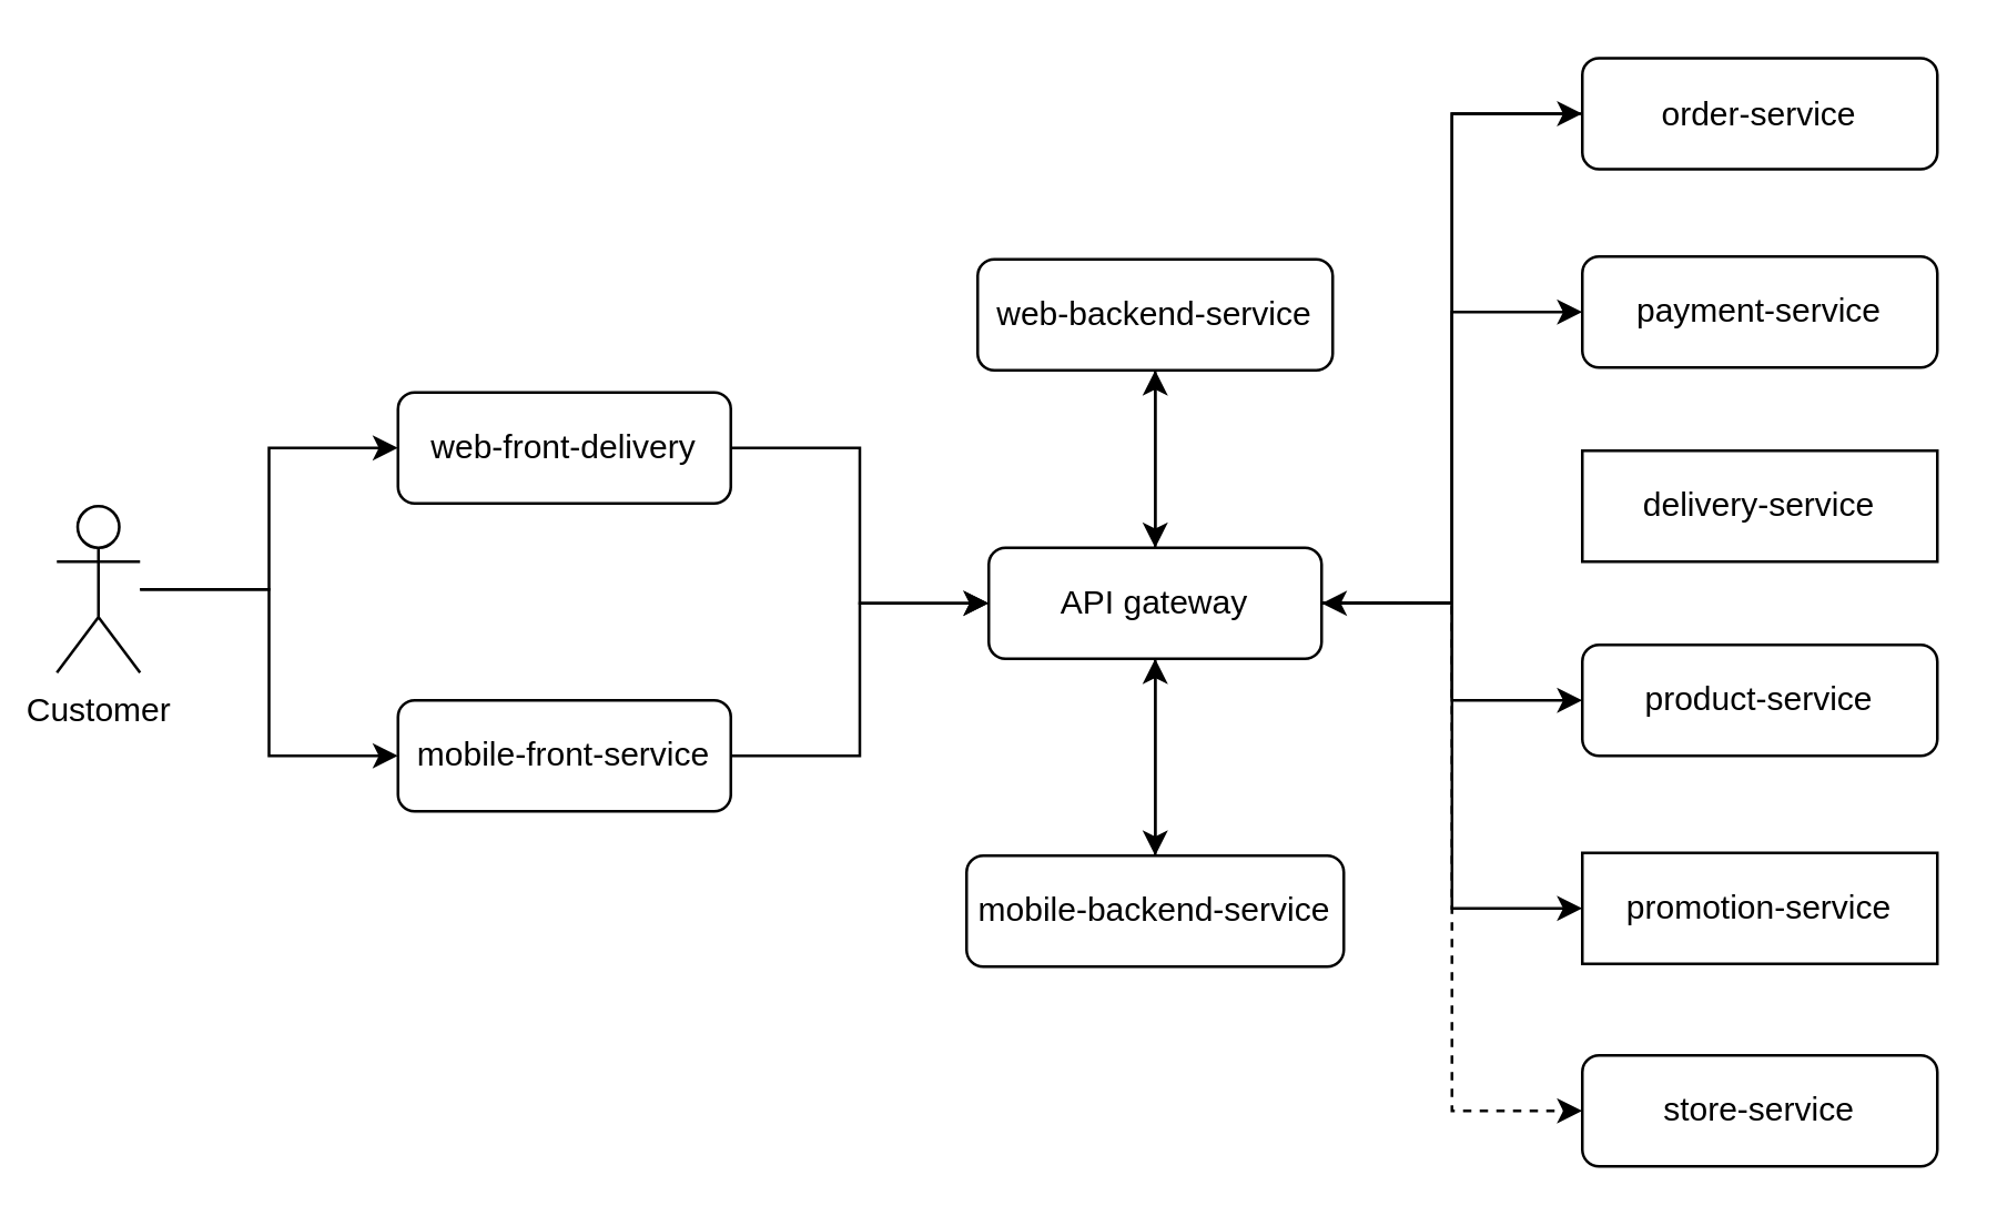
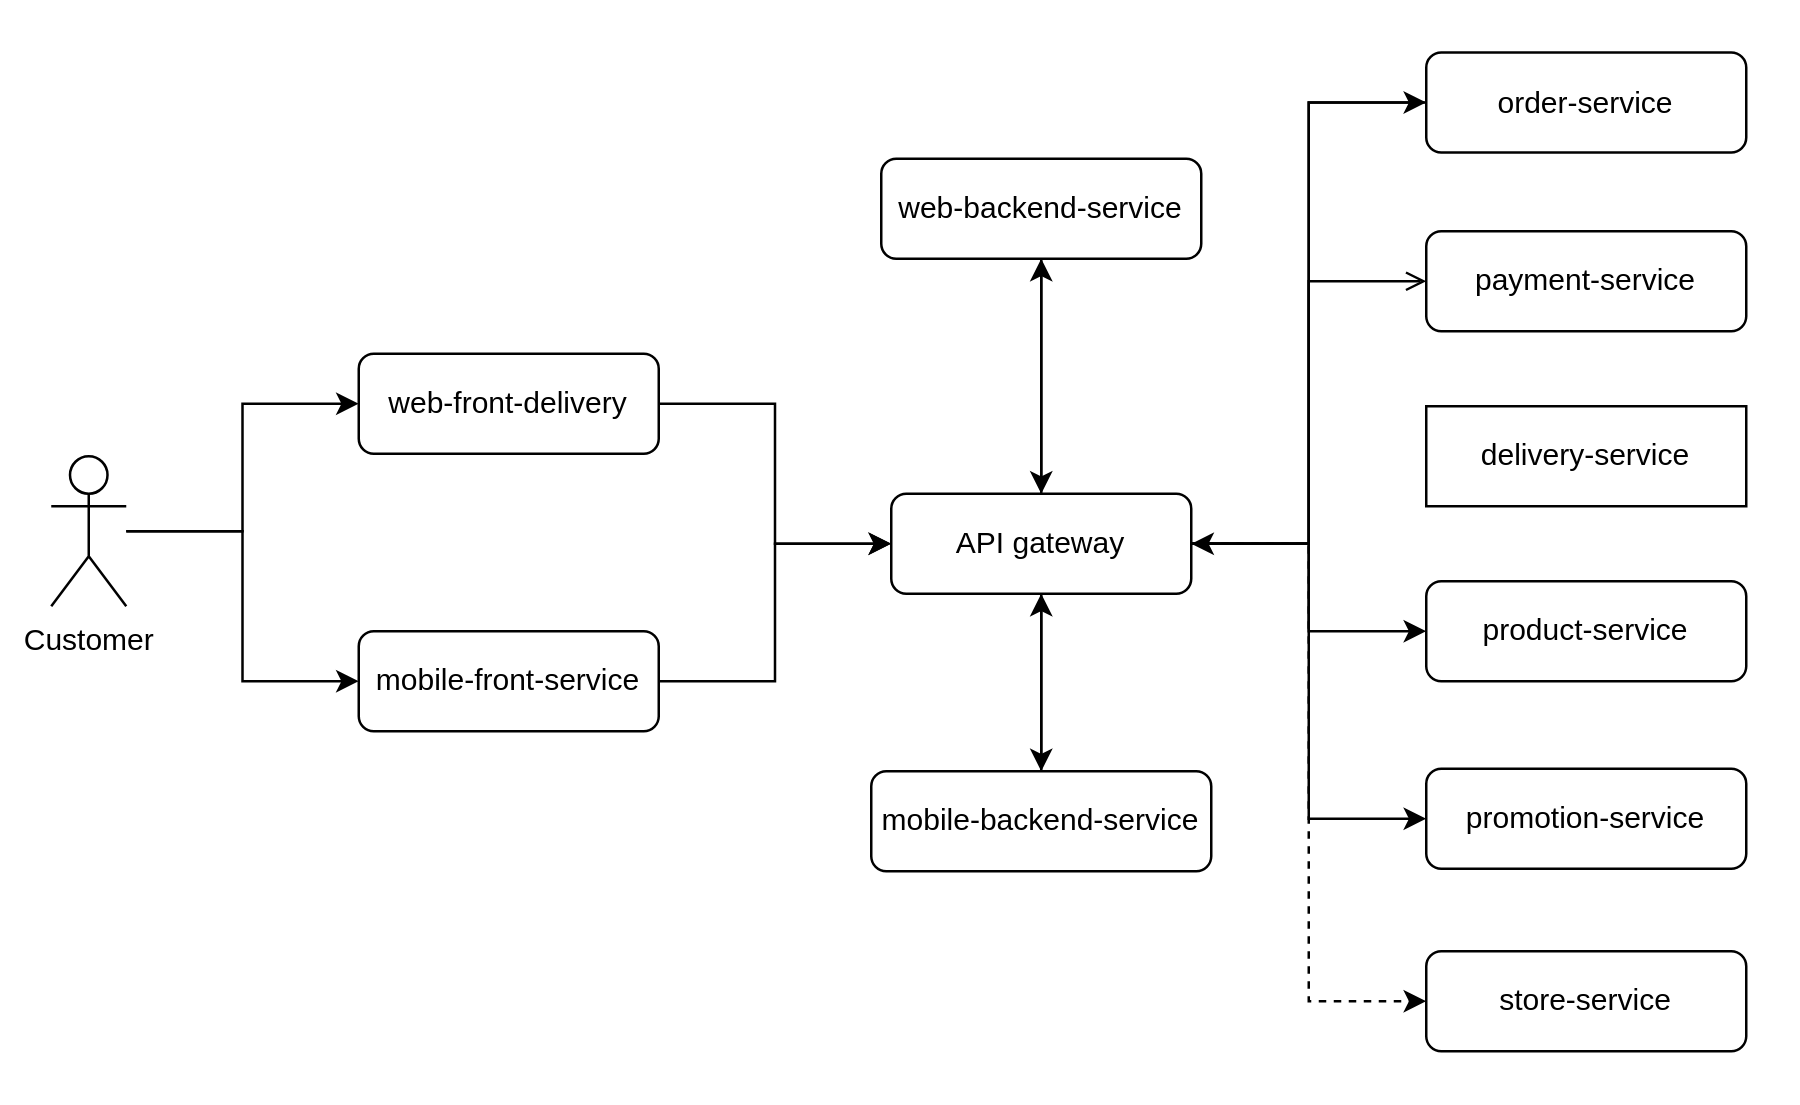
- <mxCell id="14" style="edgeStyle=orthogonalEdgeStyle;rounded=0;orthogonalLoop=1;jettySize=auto;html=1;entryX=0;entryY=0.5;entryDx=0;entryDy=0;" edge="1" parent="1" source="20" target="23"><mxGeometry relative="1" as="geometry" /></mxCell>
+ <mxCell id="14" style="edgeStyle=orthogonalEdgeStyle;rounded=0;orthogonalLoop=1;jettySize=auto;html=1;entryX=0;entryY=0.5;entryDx=0;entryDy=0;endArrow=open;" edge="1" parent="1" source="20" target="23"><mxGeometry relative="1" as="geometry" /></mxCell>
- <mxCell id="8" value="web-backend-service" style="rounded=1;whiteSpace=wrap;html=1;" vertex="1" parent="1"><mxGeometry x="352" y="93" width="128" height="40" as="geometry" /></mxCell>
+ <mxCell id="8" value="web-backend-service" style="rounded=1;whiteSpace=wrap;html=1;" vertex="1" parent="1"><mxGeometry x="352" y="63" width="128" height="40" as="geometry" /></mxCell>
- <mxCell id="26" value="promotion-service" style="whiteSpace=wrap;html=1;rounded=0;" vertex="1" parent="1"><mxGeometry x="570" y="307" width="128" height="40" as="geometry" /></mxCell>
+ <mxCell id="26" value="promotion-service" style="rounded=1;whiteSpace=wrap;html=1;" vertex="1" parent="1"><mxGeometry x="570" y="307" width="128" height="40" as="geometry" /></mxCell>
